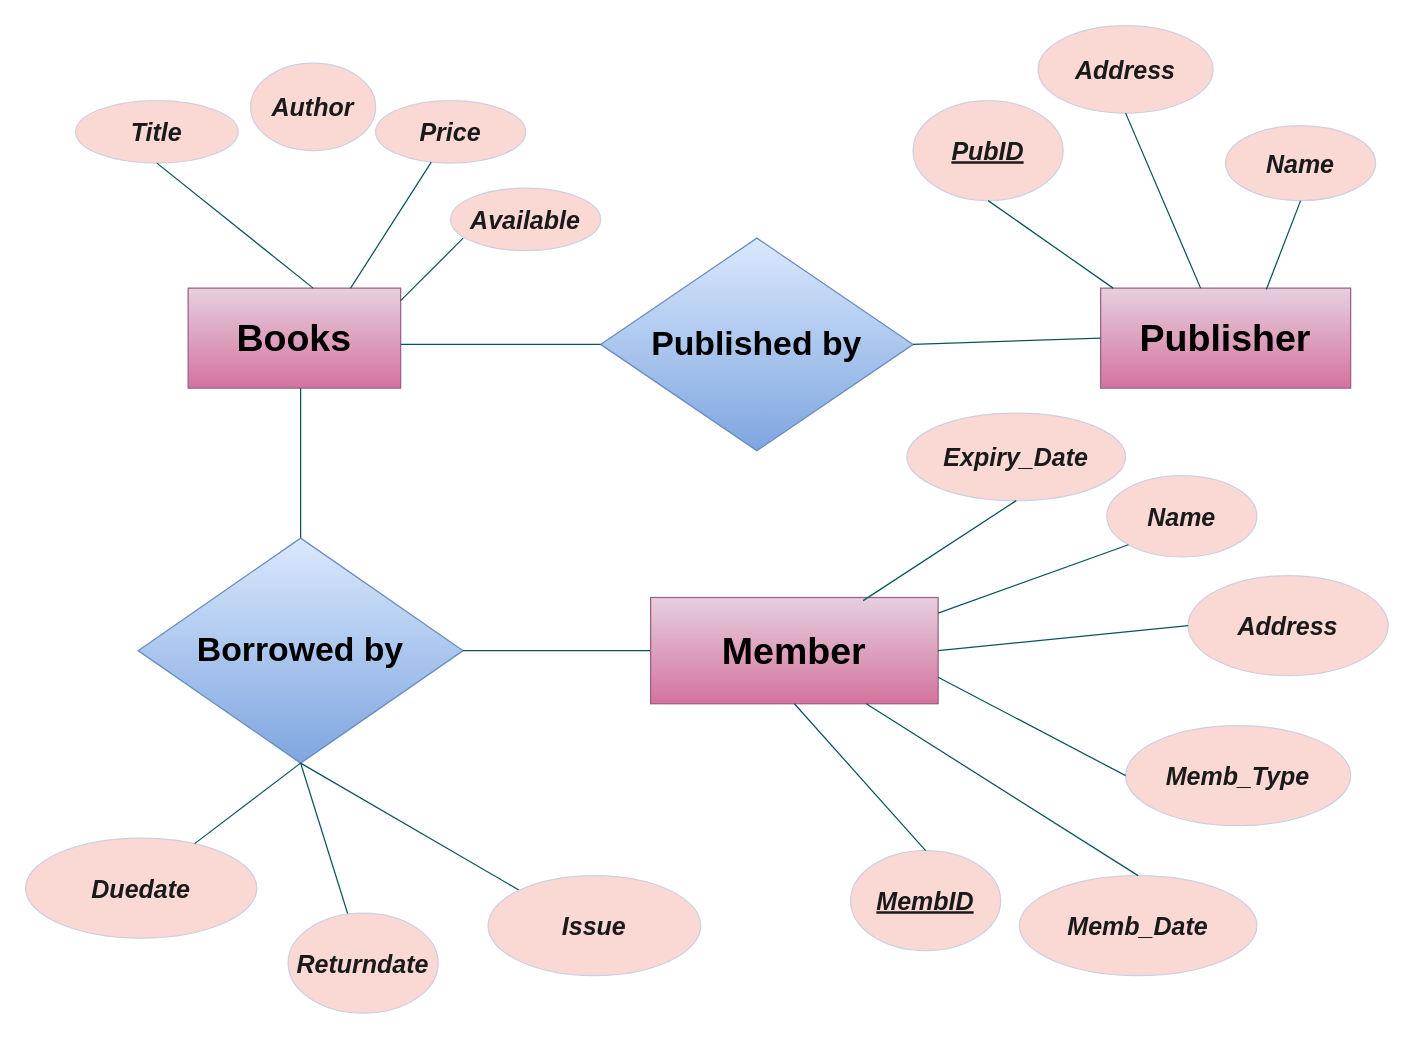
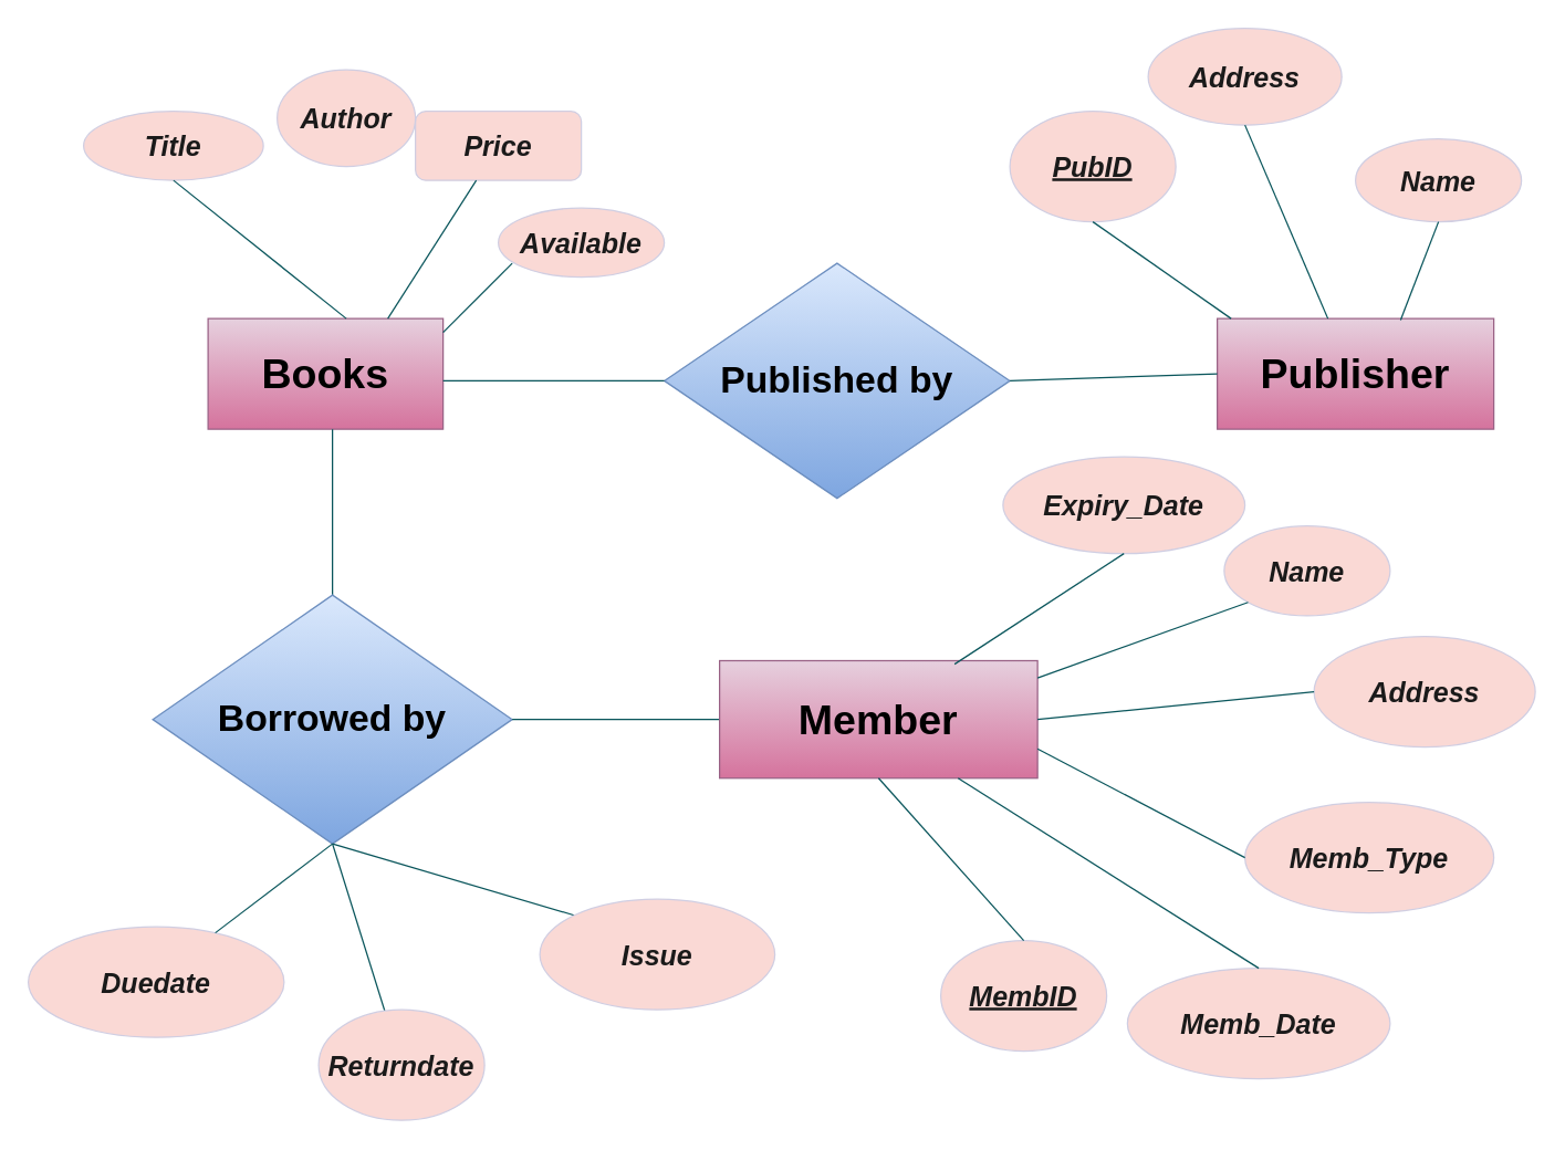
- <mxCell id="5" value="Price" style="ellipse;whiteSpace=wrap;html=1;strokeColor=#D0CEE2;fontColor=#1A1A1A;fillColor=#FAD9D5;fontSize=20;fontStyle=3" vertex="1" parent="1"><mxGeometry x="300" y="80" width="120" height="50" as="geometry" /></mxCell>
+ <mxCell id="5" value="Price" style="whiteSpace=wrap;html=1;strokeColor=#D0CEE2;fontColor=#1A1A1A;fillColor=#FAD9D5;fontSize=20;fontStyle=3;rounded=1;" vertex="1" parent="1"><mxGeometry x="300" y="80" width="120" height="50" as="geometry" /></mxCell>
- <mxCell id="27" value="Issue" style="ellipse;whiteSpace=wrap;html=1;strokeColor=#D0CEE2;fontColor=#1A1A1A;fillColor=#FAD9D5;fontStyle=3;fontSize=20;" vertex="1" parent="1"><mxGeometry x="390" y="700" width="170" height="80" as="geometry" /></mxCell>
+ <mxCell id="27" value="Issue" style="ellipse;whiteSpace=wrap;html=1;strokeColor=#D0CEE2;fontColor=#1A1A1A;fillColor=#FAD9D5;fontStyle=3;fontSize=20;" vertex="1" parent="1"><mxGeometry x="390" y="650" width="170" height="80" as="geometry" /></mxCell>
